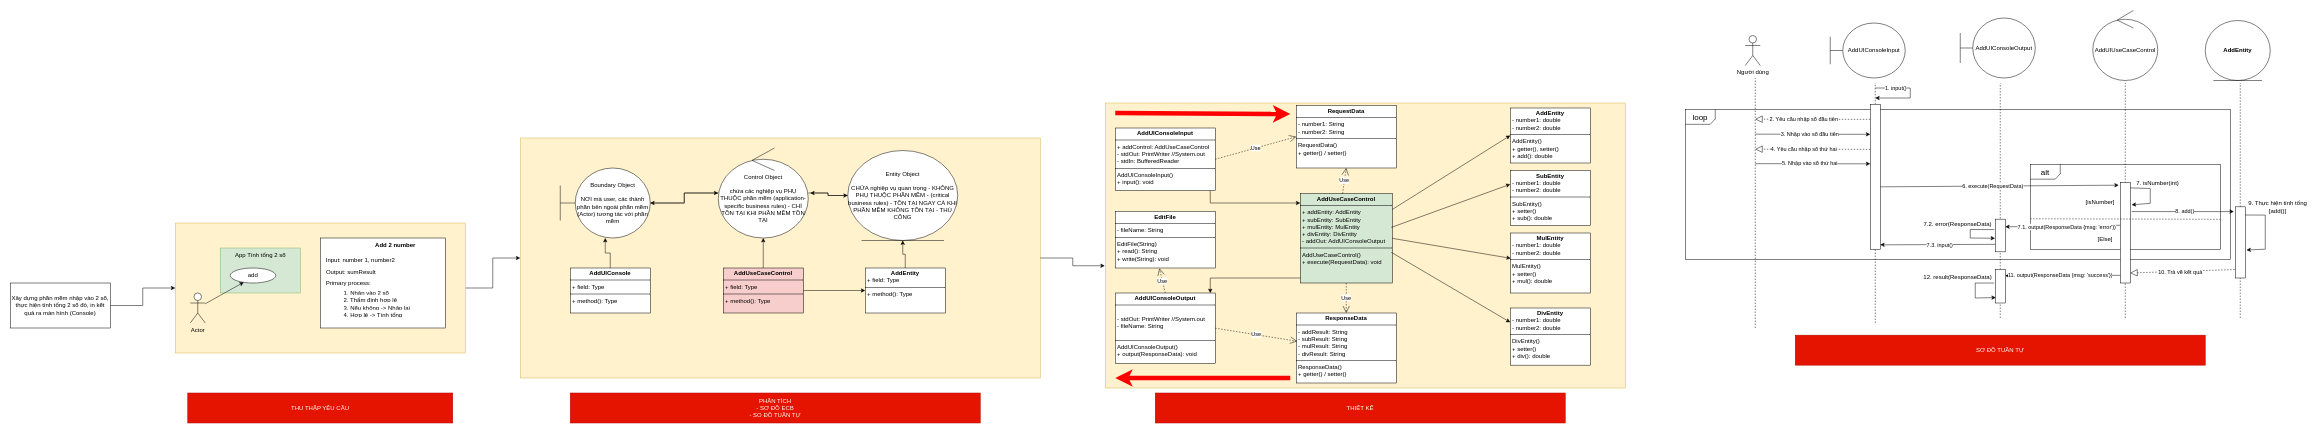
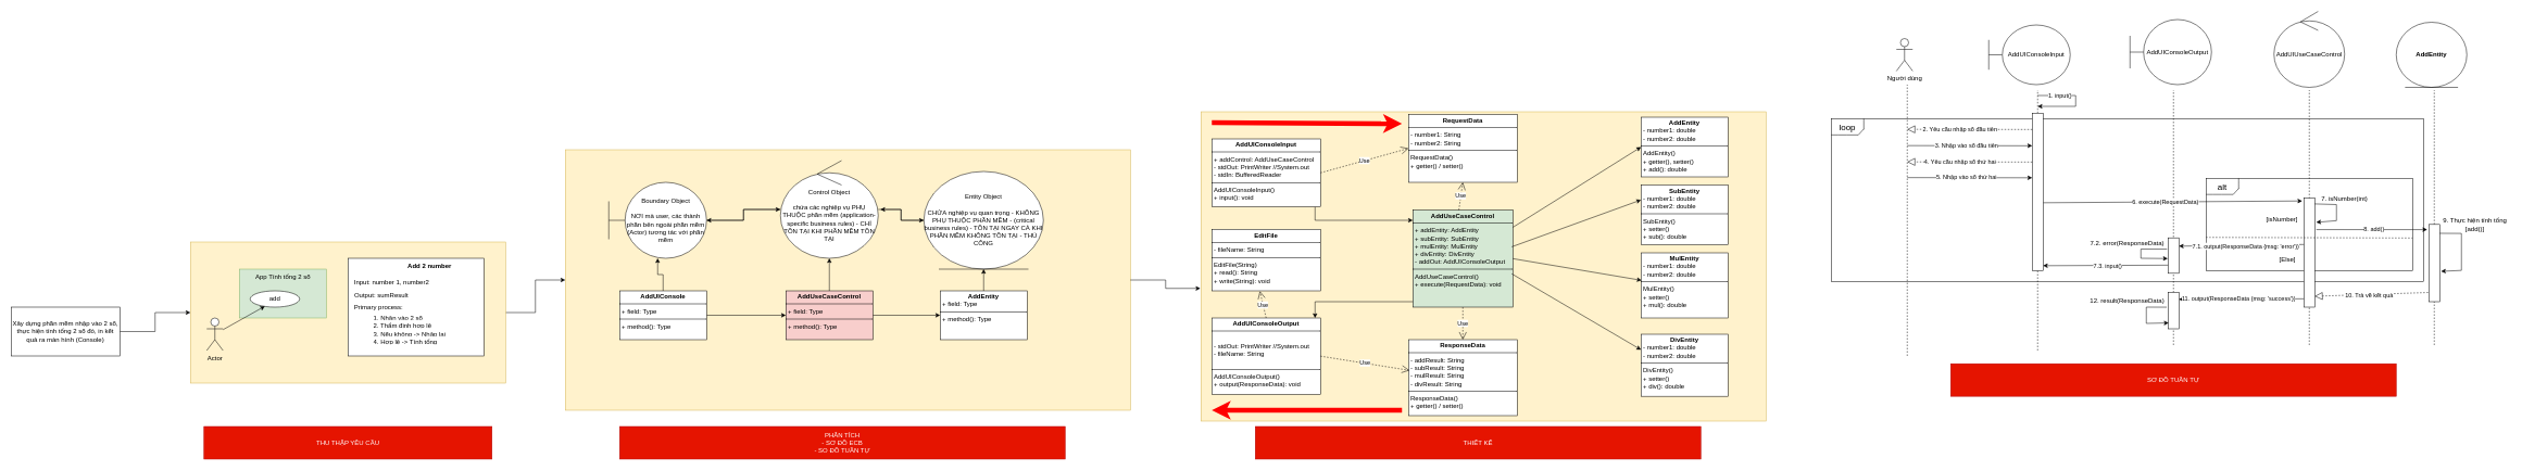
- <mxCell id="31" value="Entity Object&lt;div&gt;&lt;br&gt;&lt;/div&gt;&lt;div&gt;CHỨA nghiệp vụ quan trọng - KHÔNG PHỤ THUỘC PHẦN MỀM - (critical business rules) - TỒN TẠI NGAY CẢ KHI PHẦN MỀM KHÔNG TỒN TẠI - THỦ CÔNG&lt;/div&gt;" style="ellipse;shape=umlEntity;whiteSpace=wrap;html=1;" parent="1" vertex="1"><mxGeometry x="1695" y="300" width="220" height="180" as="geometry" /></mxCell>
+ <mxCell id="31" value="Entity Object&lt;div&gt;&lt;br&gt;&lt;/div&gt;&lt;div&gt;CHỨA nghiệp vụ quan trọng - KHÔNG PHỤ THUỘC PHẦN MỀM - (critical business rules) - TỒN TẠI NGAY CẢ KHI PHẦN MỀM KHÔNG TỒN TẠI - THỦ CÔNG&lt;/div&gt;" style="ellipse;shape=umlEntity;whiteSpace=wrap;html=1;" parent="1" vertex="1"><mxGeometry x="1700" y="315" width="220" height="180" as="geometry" /></mxCell>
+ <mxCell id="36" style="edgeStyle=orthogonalEdgeStyle;rounded=0;orthogonalLoop=1;jettySize=auto;html=1;" parent="1" source="37" target="40" edge="1"><mxGeometry relative="1" as="geometry" /></mxCell>
